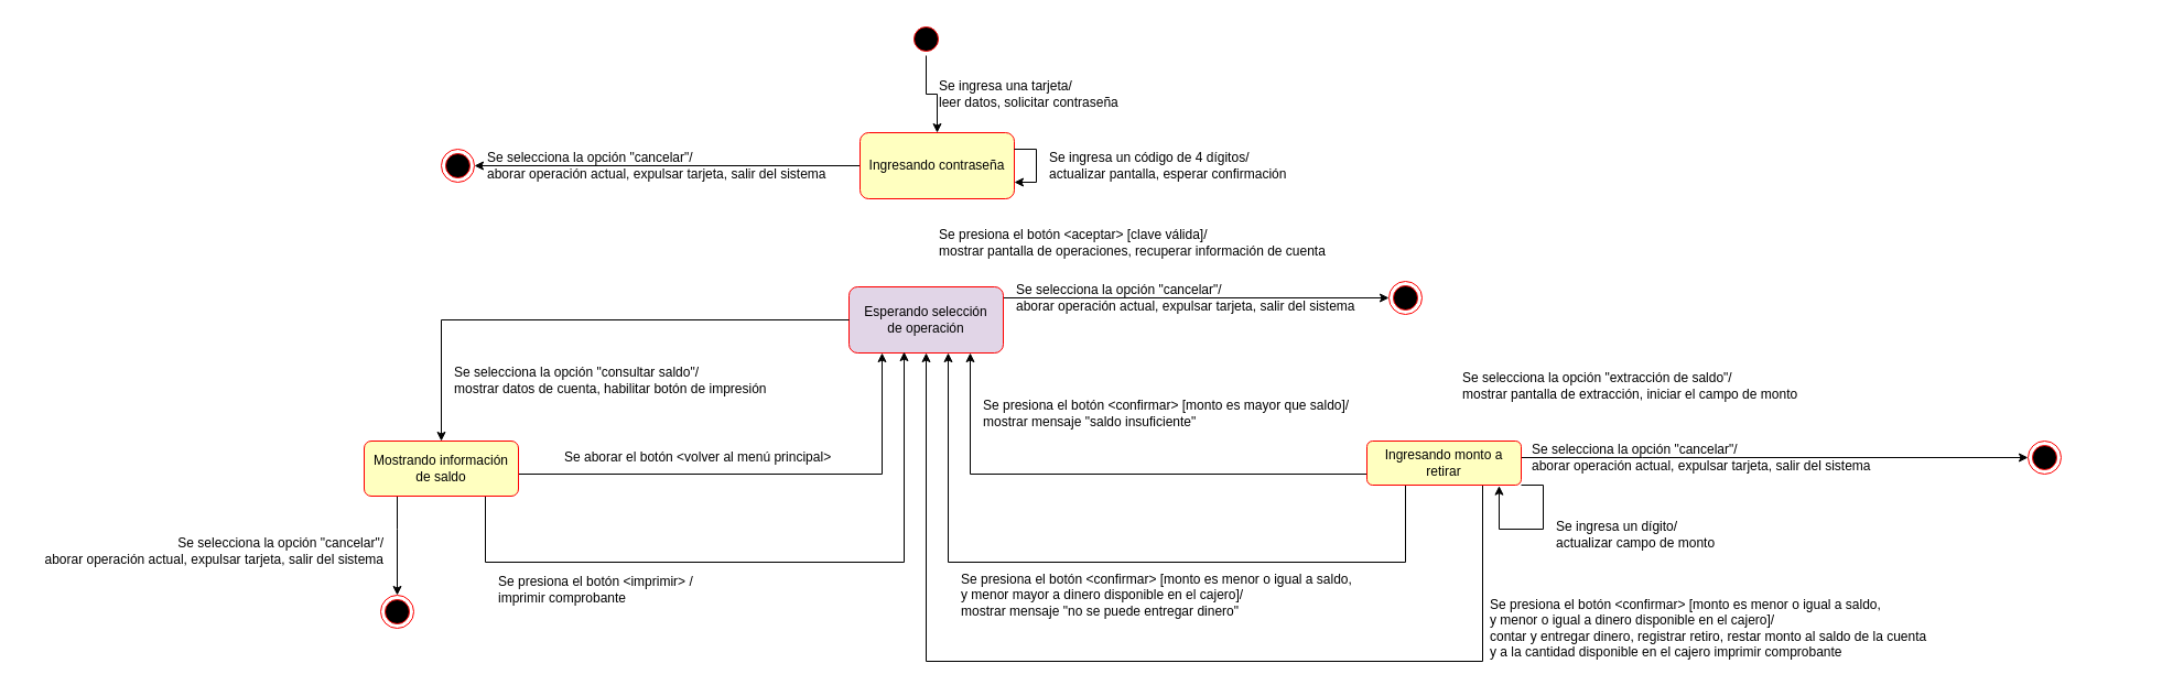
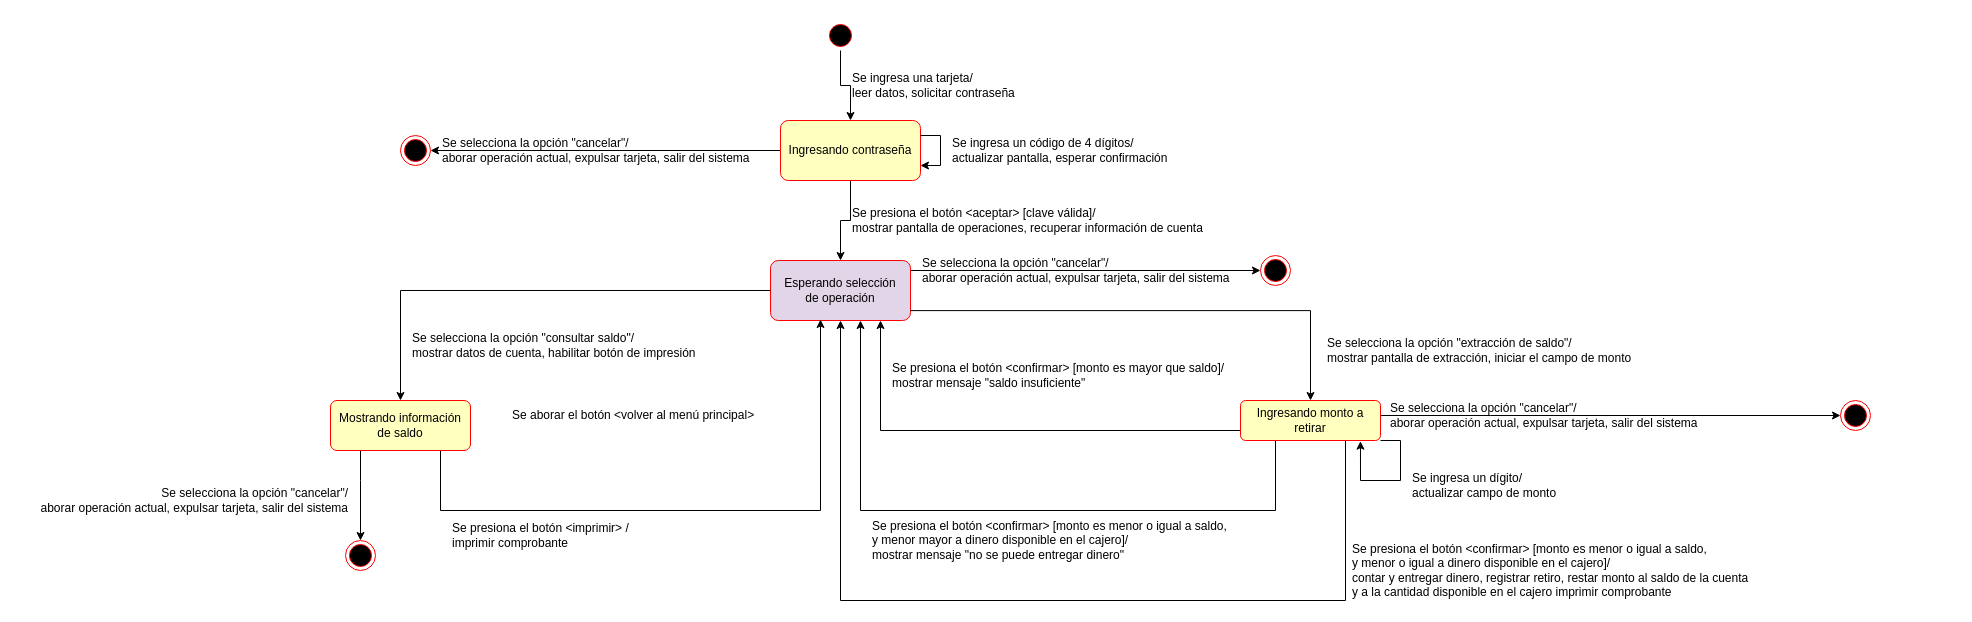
+ <mxCell id="4" style="edgeStyle=orthogonalEdgeStyle;rounded=0;orthogonalLoop=1;jettySize=auto;html=1;entryX=0.5;entryY=0;entryDx=0;entryDy=0;" edge="1" parent="1" source="6" target="11"><mxGeometry relative="1" as="geometry" /></mxCell>
+ <mxCell id="13" style="edgeStyle=orthogonalEdgeStyle;rounded=0;orthogonalLoop=1;jettySize=auto;html=1;entryX=0.5;entryY=0;entryDx=0;entryDy=0;exitX=0.998;exitY=0.835;exitDx=0;exitDy=0;exitPerimeter=0;" edge="1" parent="1" source="11" target="19"><mxGeometry relative="1" as="geometry"><mxPoint x="970" y="310" as="sourcePoint" /><Array as="points"><mxPoint x="1310" y="310" /></Array></mxGeometry></mxCell>
- <mxCell id="21" style="edgeStyle=orthogonalEdgeStyle;rounded=0;orthogonalLoop=1;jettySize=auto;html=1;" edge="1" parent="1" source="23" target="11"><mxGeometry relative="1" as="geometry"><mxPoint x="790" y="321" as="targetPoint" /><Array as="points"><mxPoint x="800" y="430" /></Array></mxGeometry></mxCell>
